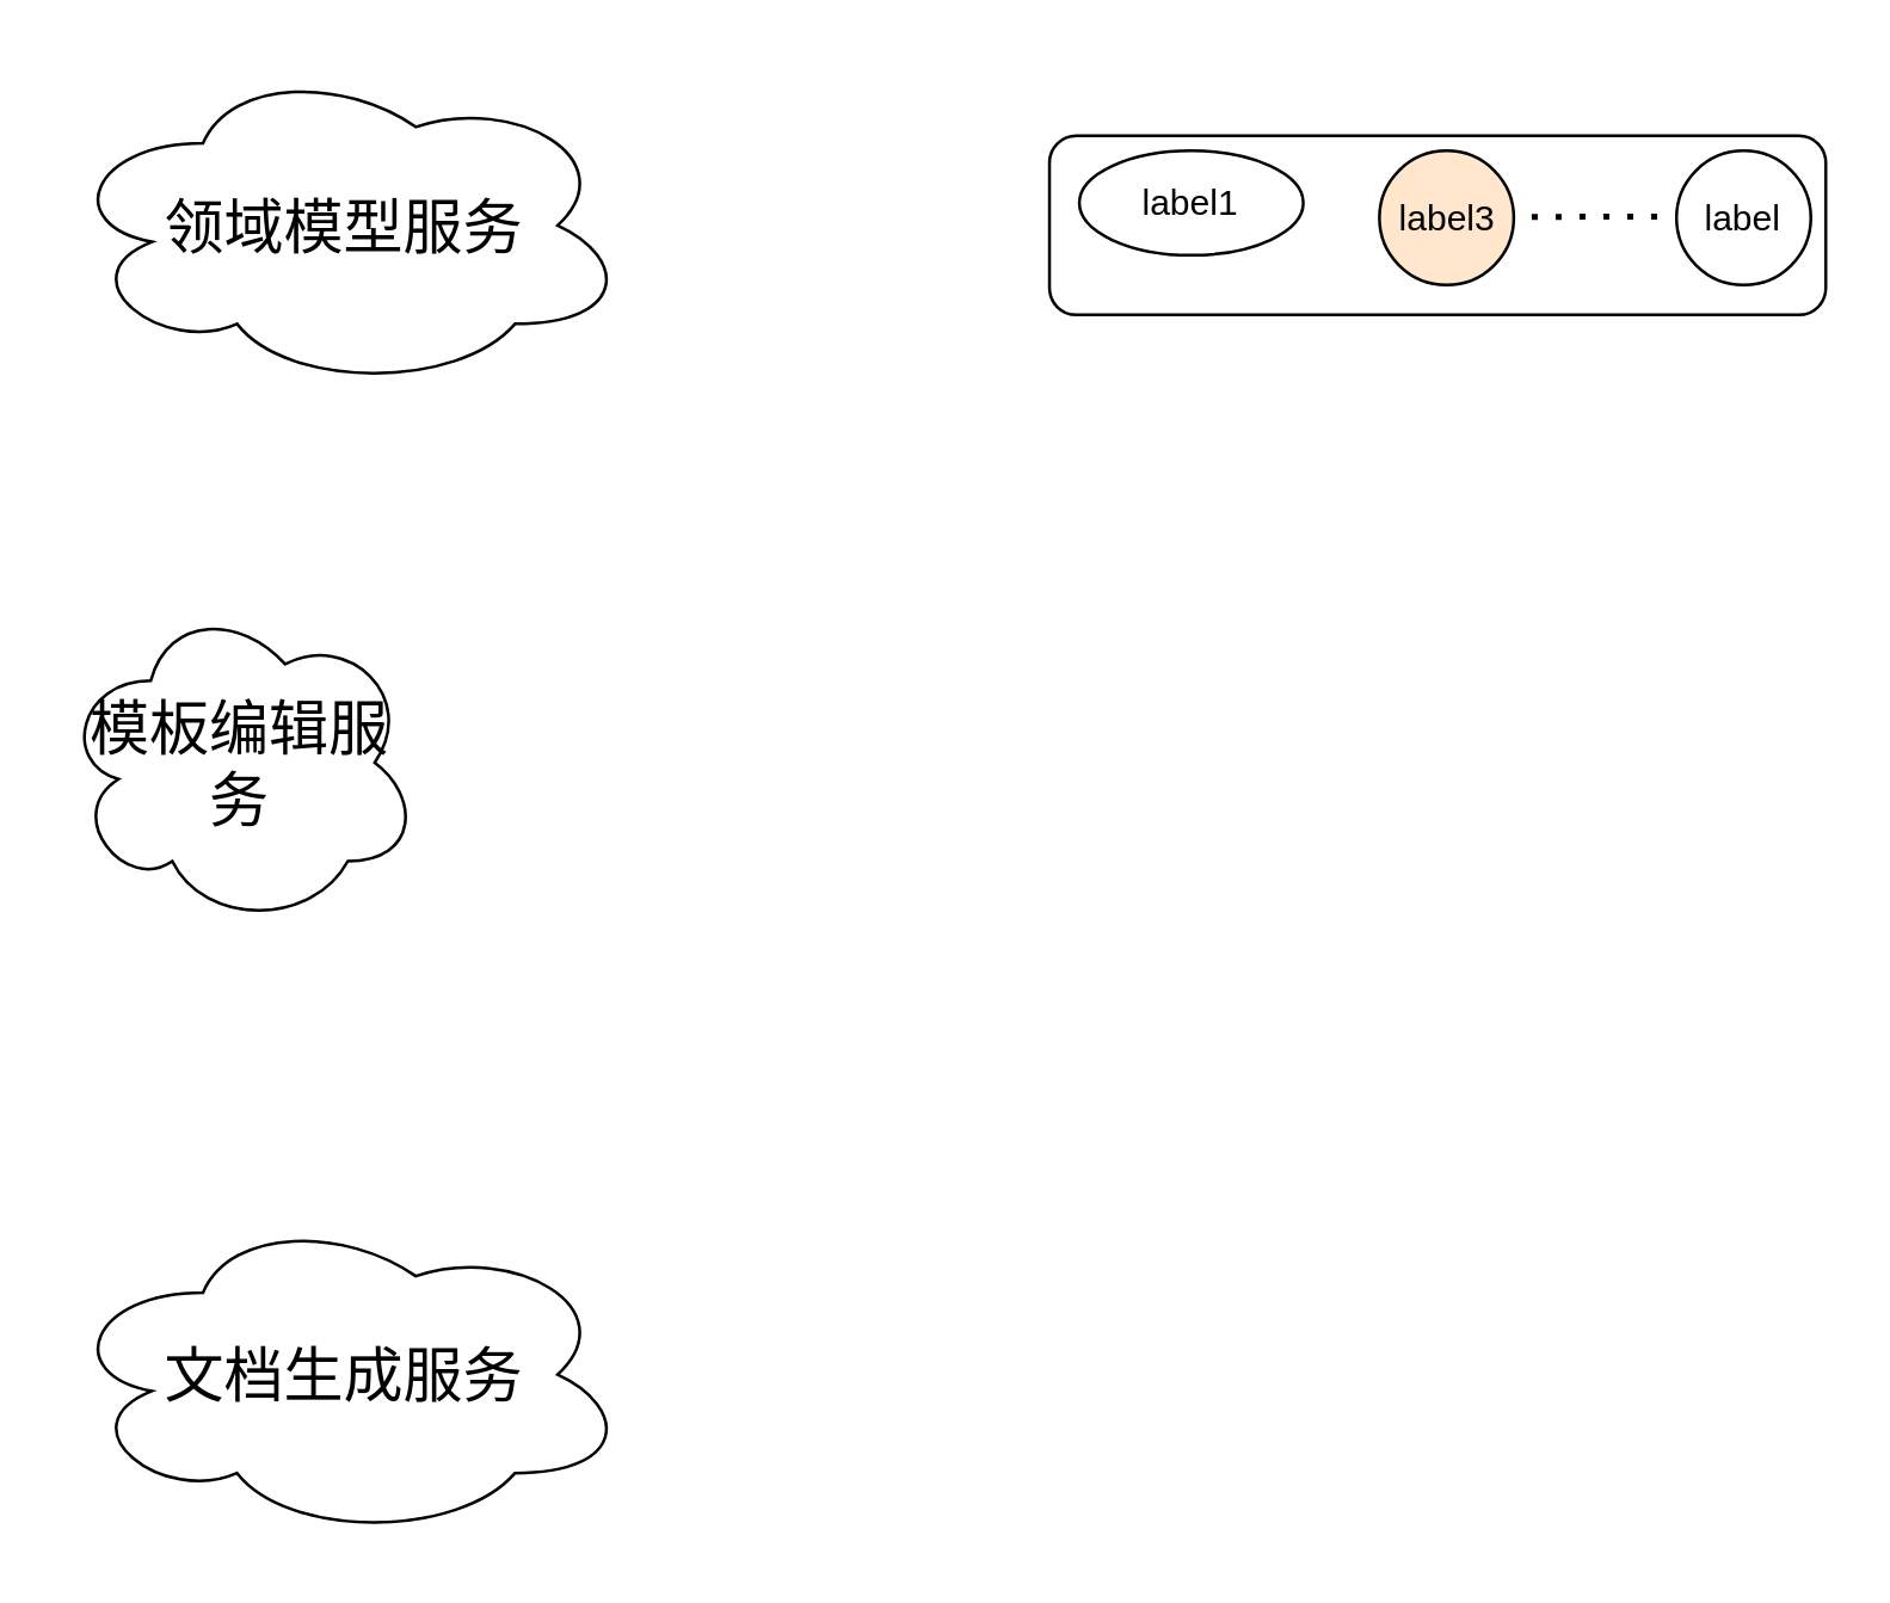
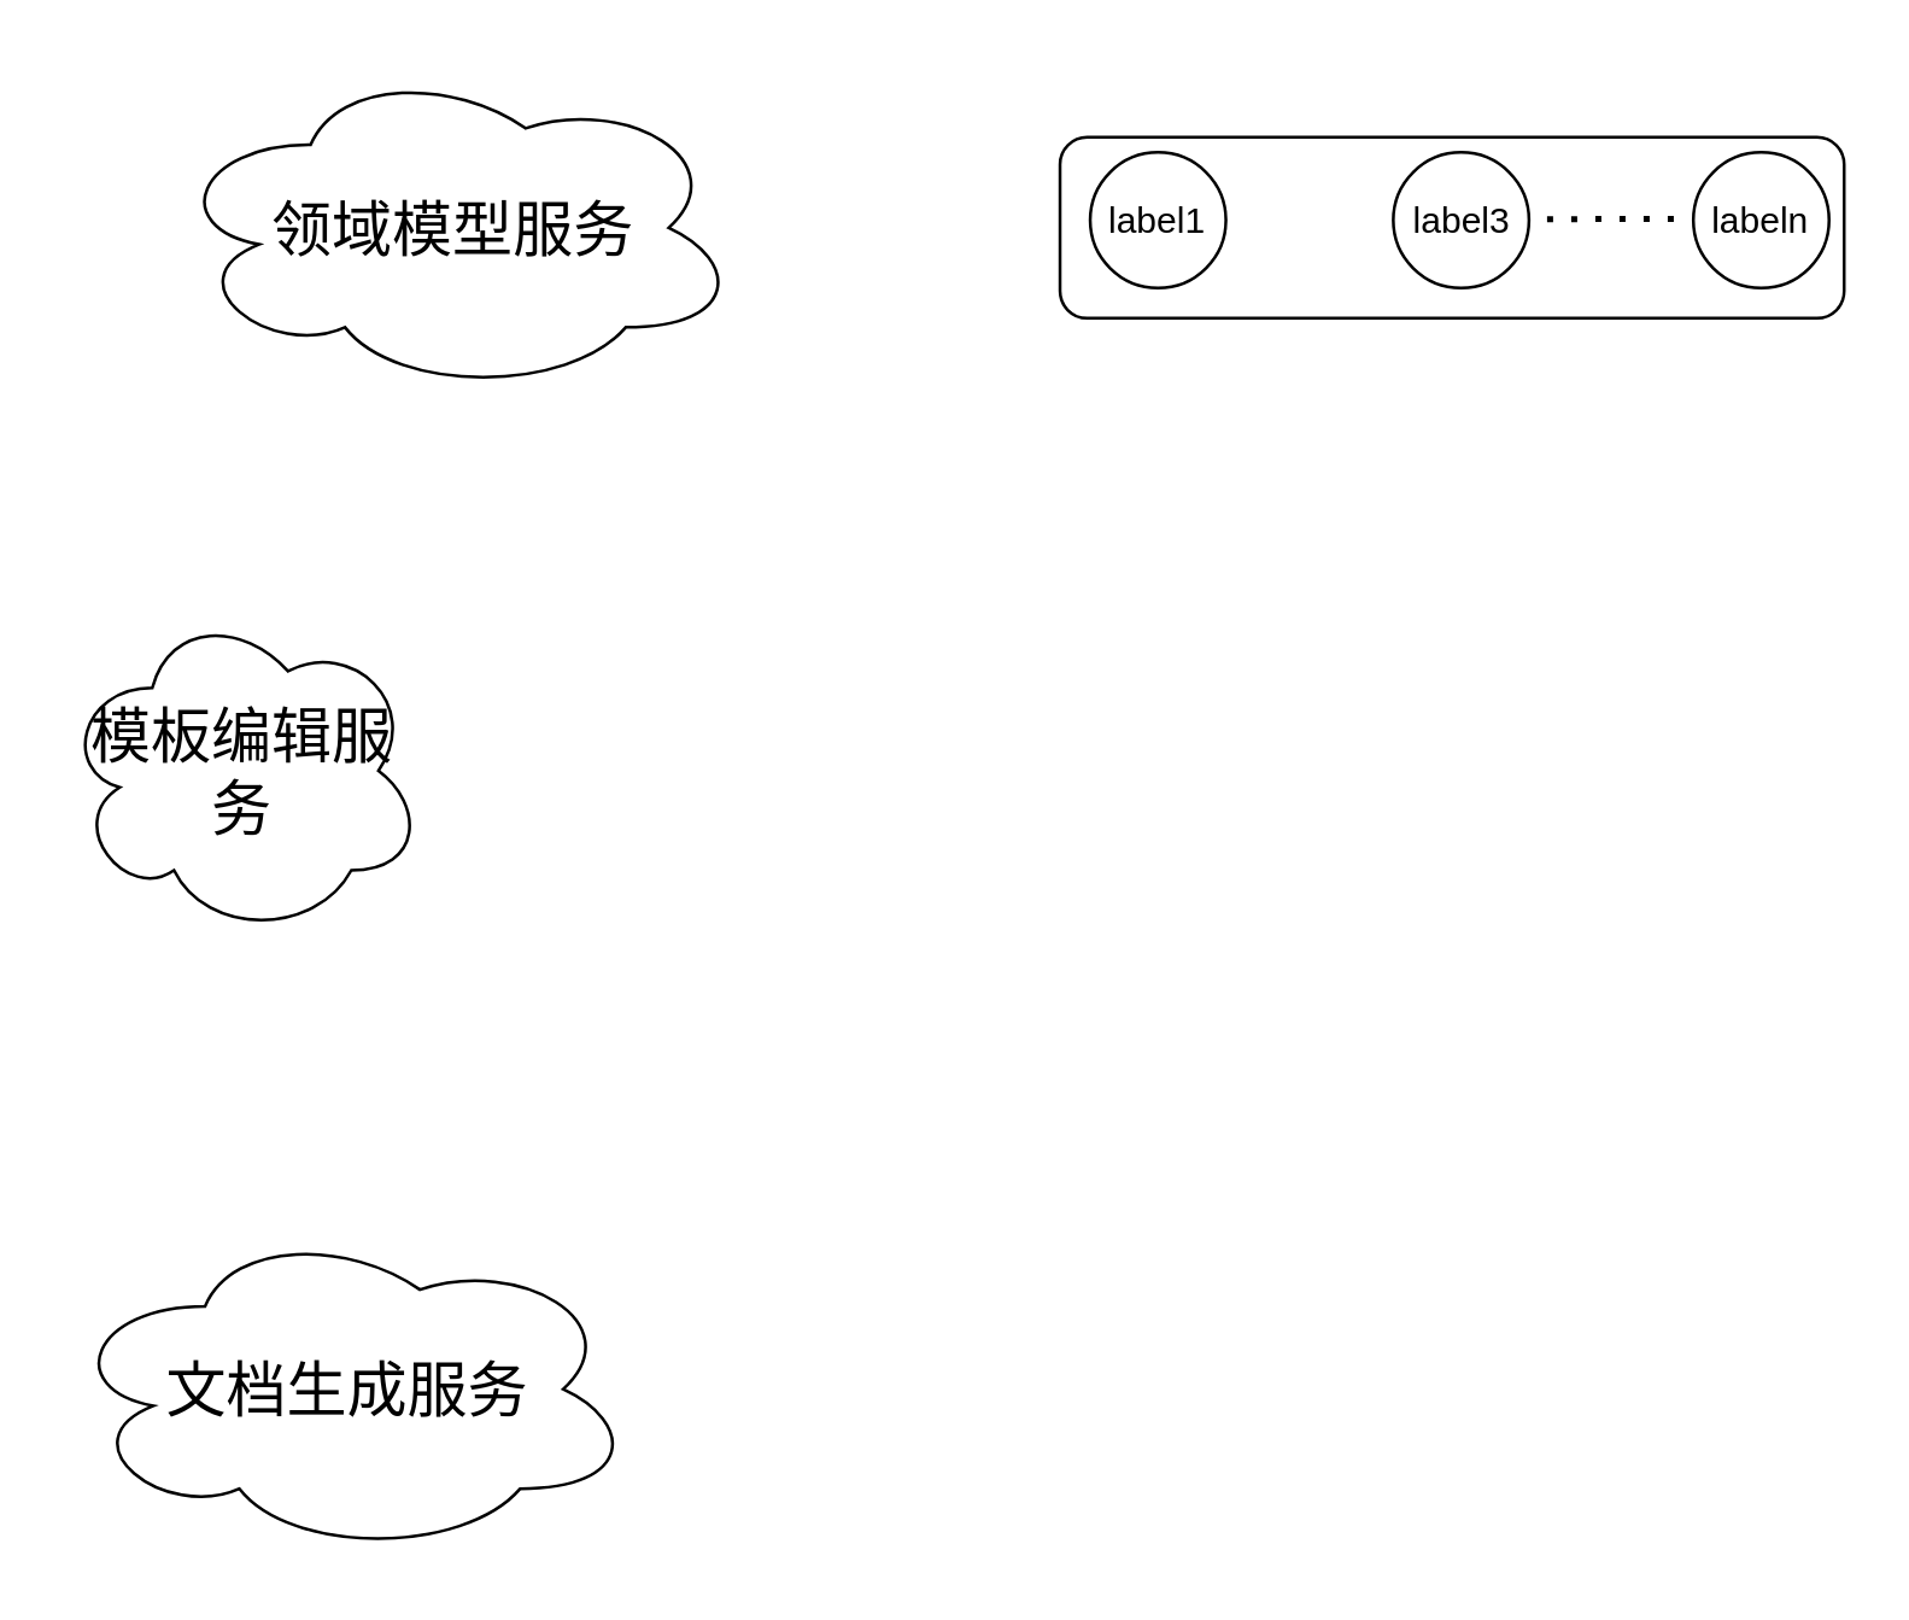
- <mxCell id="6" value="label1" style="ellipse;whiteSpace=wrap;html=1;aspect=fixed;" vertex="1" parent="1"><mxGeometry x="361" y="50" width="75" height="35" as="geometry" /></mxCell>
+ <mxCell id="6" value="label1" style="ellipse;whiteSpace=wrap;html=1;aspect=fixed;" vertex="1" parent="1"><mxGeometry x="361" y="50" width="45" height="45" as="geometry" /></mxCell>
- <mxCell id="7" value="label3" style="ellipse;whiteSpace=wrap;html=1;aspect=fixed;fillColor=#ffe6cc;" vertex="1" parent="1"><mxGeometry x="461.5" y="50" width="45" height="45" as="geometry" /></mxCell>
+ <mxCell id="7" value="label3" style="ellipse;whiteSpace=wrap;html=1;aspect=fixed;" vertex="1" parent="1"><mxGeometry x="461.5" y="50" width="45" height="45" as="geometry" /></mxCell>
- <mxCell id="8" value="label" style="ellipse;whiteSpace=wrap;html=1;aspect=fixed;" vertex="1" parent="1"><mxGeometry x="561" y="50" width="45" height="45" as="geometry" /></mxCell>
+ <mxCell id="8" value="labeln" style="ellipse;whiteSpace=wrap;html=1;aspect=fixed;" vertex="1" parent="1"><mxGeometry x="561" y="50" width="45" height="45" as="geometry" /></mxCell>
- <mxCell id="2" value="&lt;font style=&quot;font-size: 20px;&quot;&gt;领域模型服务&lt;/font&gt;" style="ellipse;shape=cloud;whiteSpace=wrap;html=1;" vertex="1" parent="1"><mxGeometry x="20" y="20" width="190" height="110" as="geometry" /></mxCell>
+ <mxCell id="2" value="&lt;font style=&quot;font-size: 20px;&quot;&gt;领域模型服务&lt;/font&gt;" style="ellipse;shape=cloud;whiteSpace=wrap;html=1;" vertex="1" parent="1"><mxGeometry x="55" y="20" width="190" height="110" as="geometry" /></mxCell>
